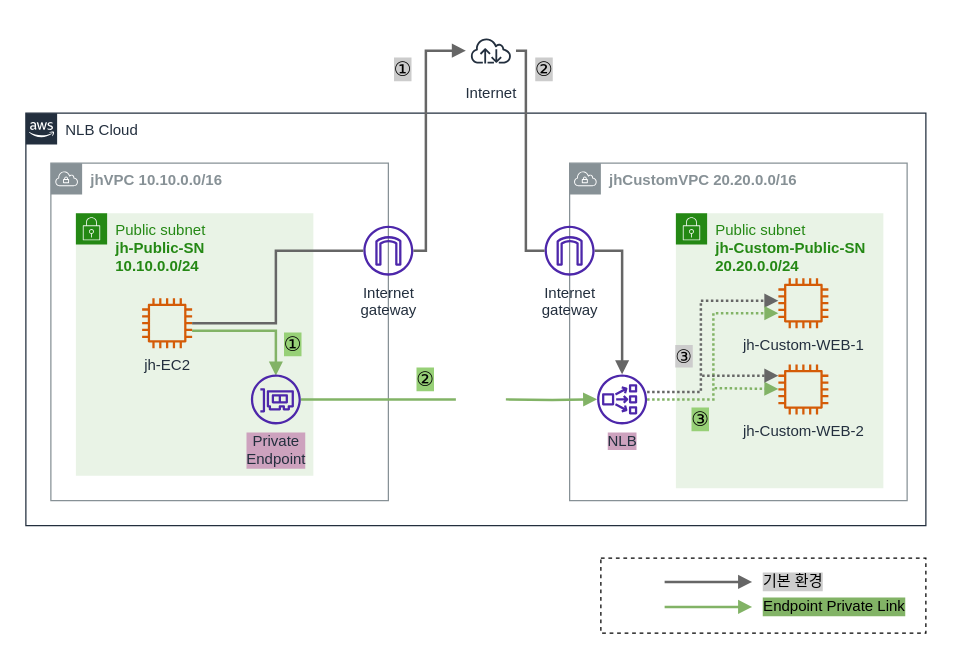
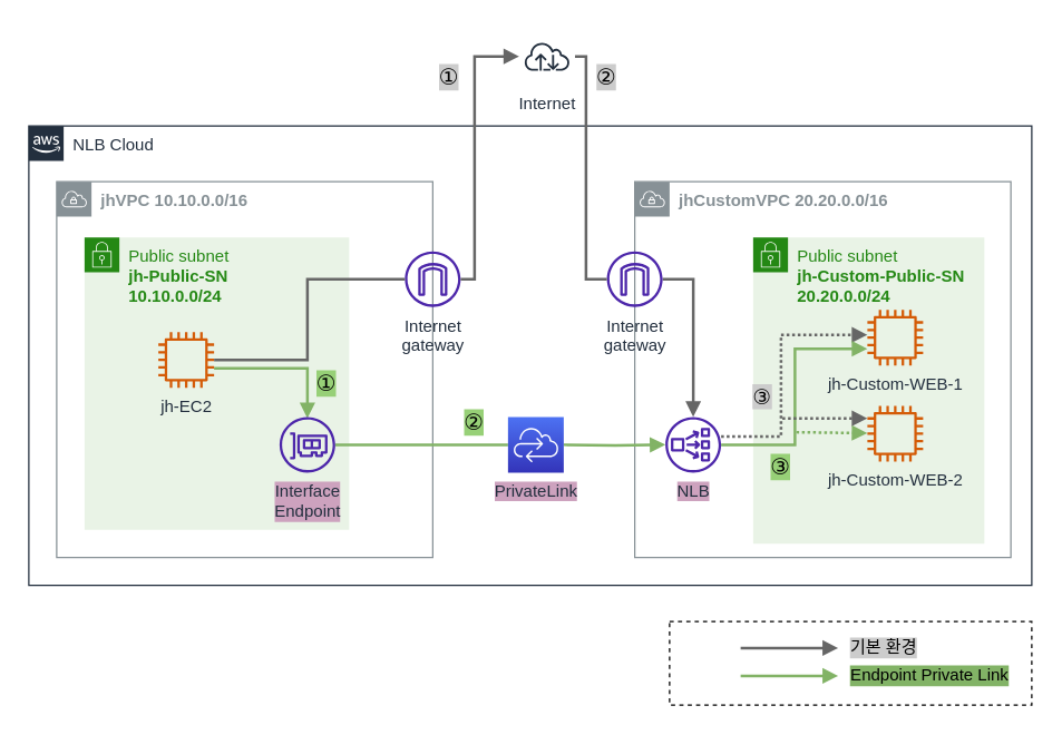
- <mxCell id="18" style="edgeStyle=orthogonalEdgeStyle;rounded=0;orthogonalLoop=1;jettySize=auto;html=1;strokeColor=#82b366;strokeWidth=2;fontColor=#000000;endArrow=block;endFill=1;fillColor=#d5e8d4;dashed=1;dashPattern=1 1;" parent="3" source="19" target="12" edge="1"><mxGeometry relative="1" as="geometry"><Array as="points"><mxPoint x="550" y="229" /><mxPoint x="550" y="160" /></Array></mxGeometry></mxCell>
+ <mxCell id="18" style="edgeStyle=orthogonalEdgeStyle;rounded=0;orthogonalLoop=1;jettySize=auto;html=1;strokeColor=#82b366;strokeWidth=2;fontColor=#000000;endArrow=block;endFill=1;fillColor=#d5e8d4;dashed=0;dashPattern=1 1;" parent="3" source="19" target="12" edge="1"><mxGeometry relative="1" as="geometry"><Array as="points"><mxPoint x="550" y="229" /><mxPoint x="550" y="160" /></Array></mxGeometry></mxCell>
+ <mxCell id="27" value="PrivateLink" style="sketch=0;points=[[0,0,0],[0.25,0,0],[0.5,0,0],[0.75,0,0],[1,0,0],[0,1,0],[0.25,1,0],[0.5,1,0],[0.75,1,0],[1,1,0],[0,0.25,0],[0,0.5,0],[0,0.75,0],[1,0.25,0],[1,0.5,0],[1,0.75,0]];outlineConnect=0;fontColor=#232F3E;gradientColor=#4D72F3;gradientDirection=north;fillColor=#3334B9;strokeColor=#ffffff;dashed=0;verticalLabelPosition=bottom;verticalAlign=top;align=center;html=1;fontSize=12;fontStyle=0;aspect=fixed;shape=mxgraph.aws4.resourceIcon;resIcon=mxgraph.aws4.cloud_control_api;rounded=0;shadow=0;labelBackgroundColor=#CDA2BE;" parent="3" vertex="1"><mxGeometry x="344" y="209" width="40" height="40" as="geometry" /></mxCell>
- <mxCell id="8" value="Private&lt;br&gt;Endpoint" style="sketch=0;outlineConnect=0;fontColor=#232F3E;gradientColor=none;fillColor=#4D27AA;strokeColor=none;dashed=0;verticalLabelPosition=bottom;verticalAlign=top;align=center;html=1;fontSize=12;fontStyle=0;aspect=fixed;pointerEvents=1;shape=mxgraph.aws4.elastic_network_interface;labelBackgroundColor=#CDA2BE;" parent="5" vertex="1"><mxGeometry x="140" y="129" width="40" height="40" as="geometry" /></mxCell>
+ <mxCell id="8" value="Interface&lt;br&gt;Endpoint" style="sketch=0;outlineConnect=0;fontColor=#232F3E;gradientColor=none;fillColor=#4D27AA;strokeColor=none;dashed=0;verticalLabelPosition=bottom;verticalAlign=top;align=center;html=1;fontSize=12;fontStyle=0;aspect=fixed;pointerEvents=1;shape=mxgraph.aws4.elastic_network_interface;labelBackgroundColor=#CDA2BE;" parent="5" vertex="1"><mxGeometry x="140" y="129" width="40" height="40" as="geometry" /></mxCell>
